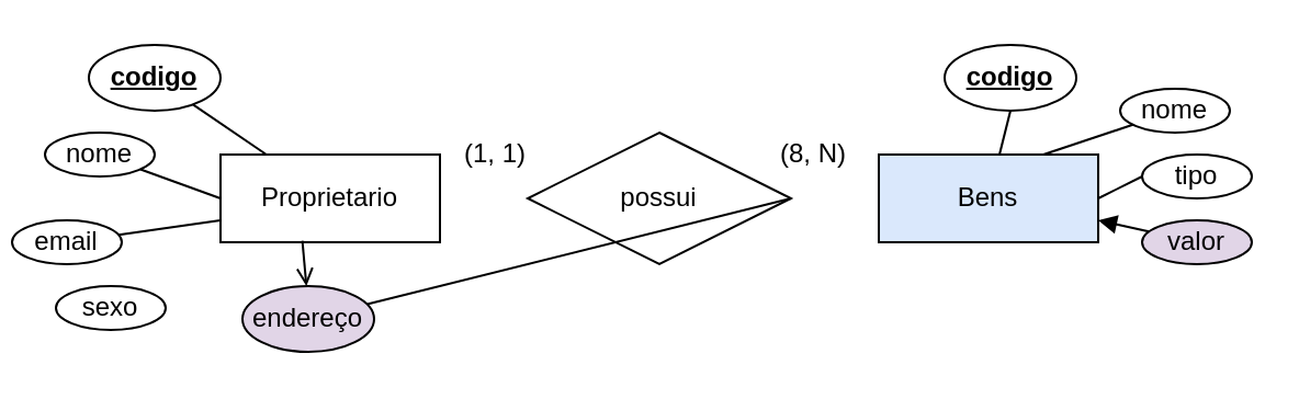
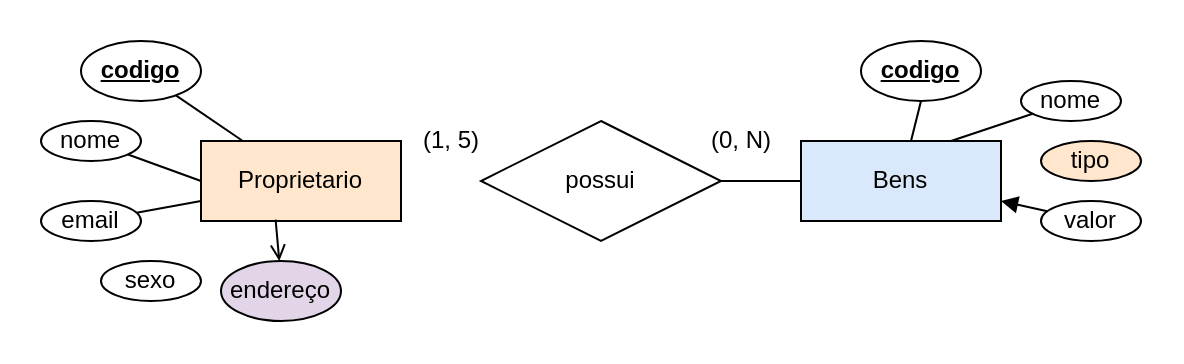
- <mxCell id="7" value="(1, 1)" style="text;html=1;align=center;verticalAlign=middle;resizable=0;points=[];autosize=1;" vertex="1" parent="1"><mxGeometry x="205" y="60" width="40" height="20" as="geometry" /></mxCell>
+ <mxCell id="7" value="(1, 5)" style="text;html=1;align=center;verticalAlign=middle;resizable=0;points=[];autosize=1;" vertex="1" parent="1"><mxGeometry x="205" y="60" width="40" height="20" as="geometry" /></mxCell>
- <mxCell id="6" value="(8, N)" style="text;html=1;align=center;verticalAlign=middle;resizable=0;points=[];autosize=1;" vertex="1" parent="1"><mxGeometry x="345" y="60" width="50" height="20" as="geometry" /></mxCell>
+ <mxCell id="6" value="(0, N)" style="text;html=1;align=center;verticalAlign=middle;resizable=0;points=[];autosize=1;" vertex="1" parent="1"><mxGeometry x="345" y="60" width="50" height="20" as="geometry" /></mxCell>
- <mxCell id="13" value="tipo" style="ellipse;whiteSpace=wrap;html=1;align=center;" vertex="1" parent="1"><mxGeometry x="520" y="70" width="50" height="20" as="geometry" /></mxCell>
+ <mxCell id="13" value="tipo" style="ellipse;whiteSpace=wrap;html=1;align=center;fillColor=#ffe6cc;" vertex="1" parent="1"><mxGeometry x="520" y="70" width="50" height="20" as="geometry" /></mxCell>
- <mxCell id="23" value="" style="endArrow=none;html=1;rounded=0;entryX=1;entryY=0.5;entryDx=0;entryDy=0;exitX=0;exitY=0.5;exitDx=0;exitDy=0;" edge="1" parent="1" source="13" target="3"><mxGeometry relative="1" as="geometry"><mxPoint x="470" y="90" as="sourcePoint" /><mxPoint x="470" y="70" as="targetPoint" /></mxGeometry></mxCell>
- <mxCell id="2" value="Proprietario" style="whiteSpace=wrap;html=1;align=center;" vertex="1" parent="1"><mxGeometry x="100" y="70" width="100" height="40" as="geometry" /></mxCell>
+ <mxCell id="2" value="Proprietario" style="whiteSpace=wrap;html=1;align=center;fillColor=#ffe6cc;" vertex="1" parent="1"><mxGeometry x="100" y="70" width="100" height="40" as="geometry" /></mxCell>
- <mxCell id="10" value="email" style="ellipse;whiteSpace=wrap;html=1;align=center;" vertex="1" parent="1"><mxGeometry x="5" y="100" width="50" height="20" as="geometry" /></mxCell>
+ <mxCell id="10" value="email" style="ellipse;whiteSpace=wrap;html=1;align=center;" vertex="1" parent="1"><mxGeometry x="20" y="100" width="50" height="20" as="geometry" /></mxCell>
- <mxCell id="14" value="valor" style="ellipse;whiteSpace=wrap;html=1;align=center;fillColor=#e1d5e7;" vertex="1" parent="1"><mxGeometry x="520" y="100" width="50" height="20" as="geometry" /></mxCell>
+ <mxCell id="14" value="valor" style="ellipse;whiteSpace=wrap;html=1;align=center;" vertex="1" parent="1"><mxGeometry x="520" y="100" width="50" height="20" as="geometry" /></mxCell>
- <mxCell id="5" value="" style="endArrow=none;html=1;rounded=0;exitX=1;exitY=0.5;exitDx=0;exitDy=0;" edge="1" parent="1" source="4" target="11"><mxGeometry relative="1" as="geometry"><mxPoint x="210" y="100" as="sourcePoint" /><mxPoint x="250" y="100" as="targetPoint" /></mxGeometry></mxCell>
+ <mxCell id="5" value="" style="endArrow=none;html=1;rounded=0;exitX=1;exitY=0.5;exitDx=0;exitDy=0;" edge="1" parent="1" source="4" target="3"><mxGeometry relative="1" as="geometry"><mxPoint x="210" y="100" as="sourcePoint" /><mxPoint x="250" y="100" as="targetPoint" /></mxGeometry></mxCell>
- <mxCell id="15" value="sexo" style="ellipse;whiteSpace=wrap;html=1;align=center;" vertex="1" parent="1"><mxGeometry x="25" y="130" width="50" height="20" as="geometry" /></mxCell>
+ <mxCell id="15" value="sexo" style="ellipse;whiteSpace=wrap;html=1;align=center;" vertex="1" parent="1"><mxGeometry x="50" y="130" width="50" height="20" as="geometry" /></mxCell>
